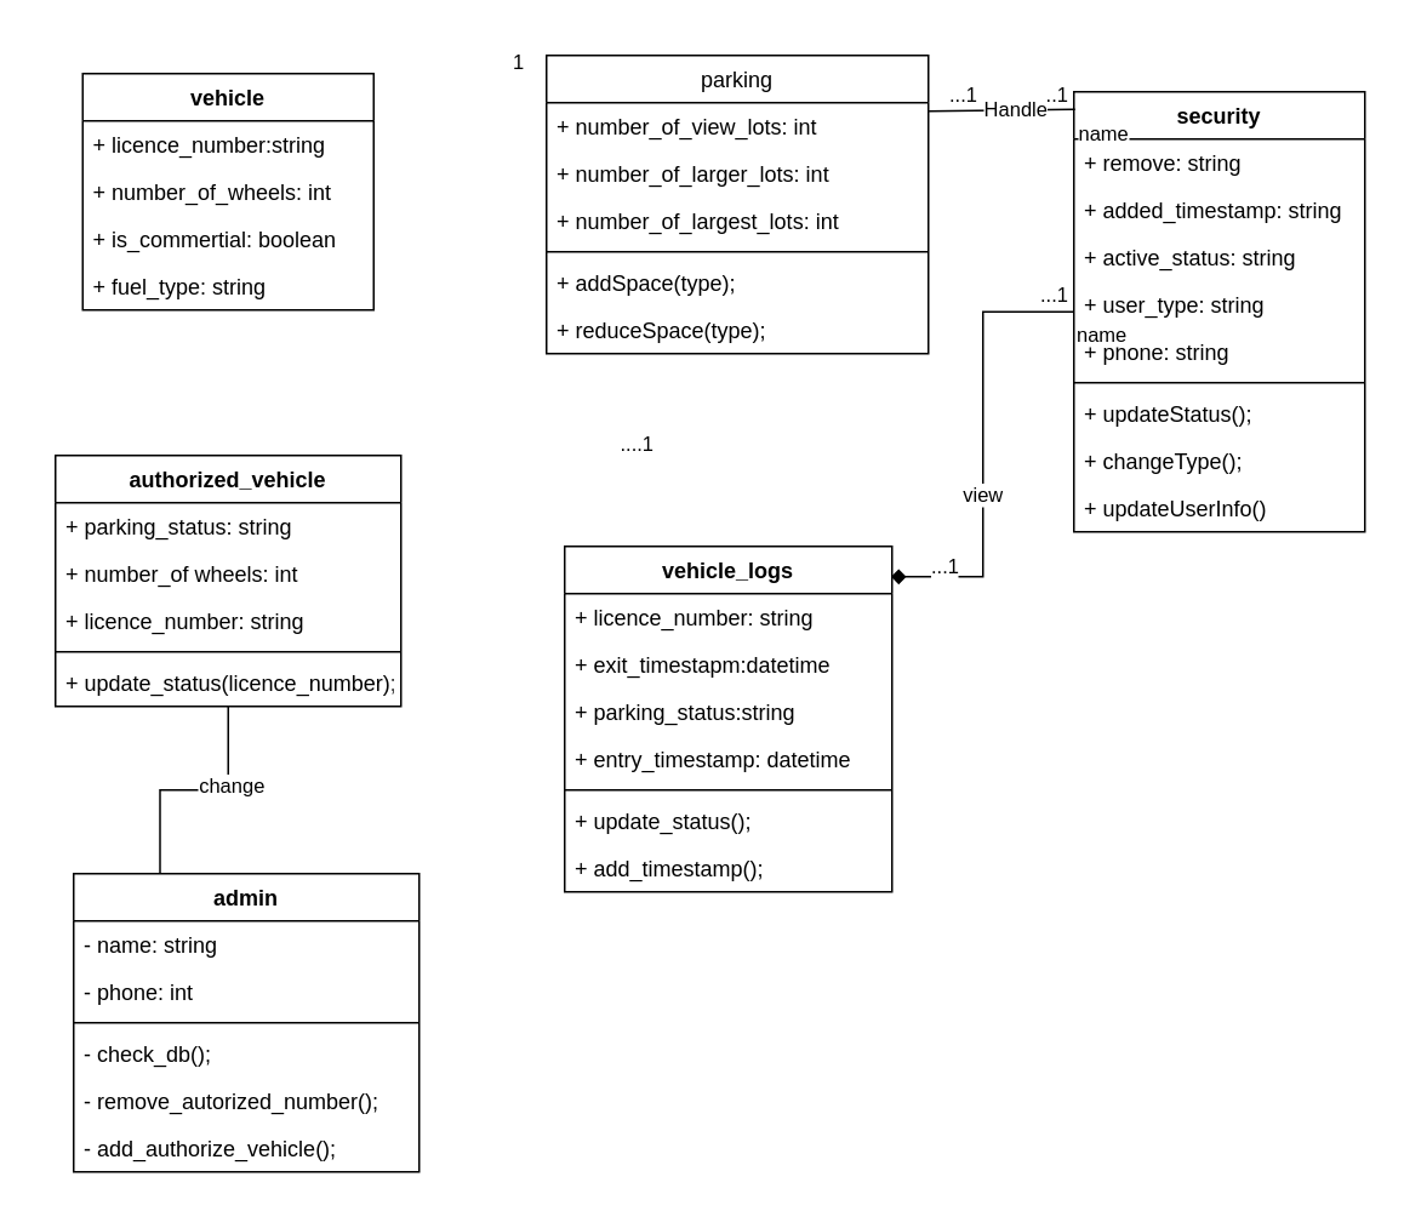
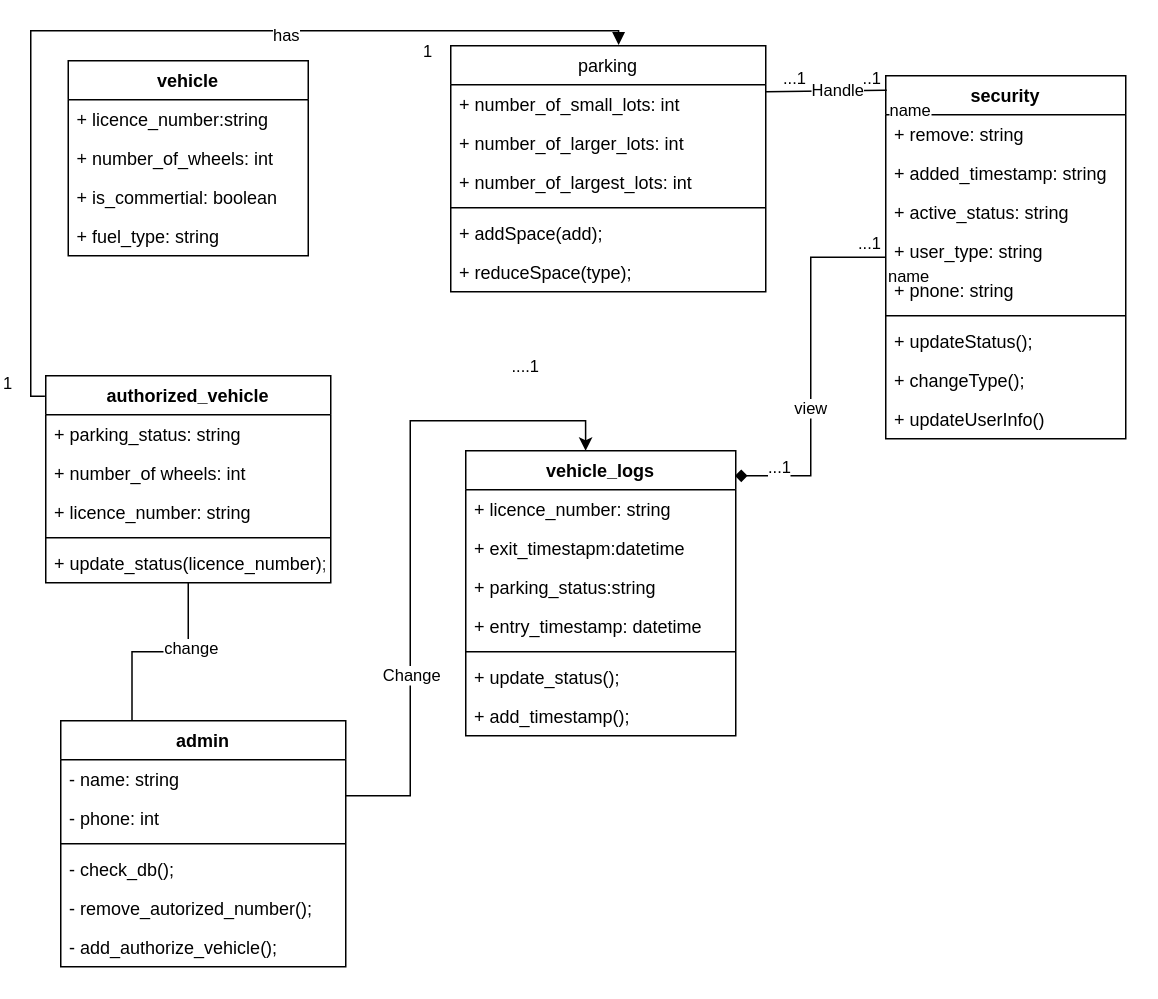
+ <mxCell id="47" value="has" style="endArrow=block;endFill=1;html=1;edgeStyle=orthogonalEdgeStyle;align=left;verticalAlign=top;rounded=0;exitX=-0.003;exitY=0.099;exitDx=0;exitDy=0;entryX=0.533;entryY=-0.003;entryDx=0;entryDy=0;entryPerimeter=0;exitPerimeter=0;" parent="1" source="14" target="7" edge="1"><mxGeometry x="0.262" y="10" relative="1" as="geometry"><mxPoint x="170" y="20" as="sourcePoint" /><mxPoint x="330" y="20" as="targetPoint" /><mxPoint as="offset" /><Array as="points"><mxPoint x="20" y="264" /><mxPoint x="20" y="20" /><mxPoint x="412" y="20" /></Array></mxGeometry></mxCell>
+ <mxCell id="48" value="1" style="edgeLabel;resizable=0;html=1;align=left;verticalAlign=bottom;" parent="47" connectable="0" vertex="1"><mxGeometry x="-1" relative="1" as="geometry"><mxPoint x="-29" y="-1" as="offset" /></mxGeometry></mxCell>
- <mxCell id="8" value="+ number_of_view_lots: int" style="text;strokeColor=none;fillColor=none;align=left;verticalAlign=top;spacingLeft=4;spacingRight=4;overflow=hidden;rotatable=0;points=[[0,0.5],[1,0.5]];portConstraint=eastwest;" parent="7" vertex="1"><mxGeometry y="26" width="210" height="26" as="geometry" /></mxCell>
+ <mxCell id="8" value="+ number_of_small_lots: int" style="text;strokeColor=none;fillColor=none;align=left;verticalAlign=top;spacingLeft=4;spacingRight=4;overflow=hidden;rotatable=0;points=[[0,0.5],[1,0.5]];portConstraint=eastwest;" parent="7" vertex="1"><mxGeometry y="26" width="210" height="26" as="geometry" /></mxCell>
- <mxCell id="12" value="+ addSpace(type);" style="text;strokeColor=none;fillColor=none;align=left;verticalAlign=top;spacingLeft=4;spacingRight=4;overflow=hidden;rotatable=0;points=[[0,0.5],[1,0.5]];portConstraint=eastwest;" parent="7" vertex="1"><mxGeometry y="112" width="210" height="26" as="geometry" /></mxCell>
+ <mxCell id="12" value="+ addSpace(add);" style="text;strokeColor=none;fillColor=none;align=left;verticalAlign=top;spacingLeft=4;spacingRight=4;overflow=hidden;rotatable=0;points=[[0,0.5],[1,0.5]];portConstraint=eastwest;" parent="7" vertex="1"><mxGeometry y="112" width="210" height="26" as="geometry" /></mxCell>
+ <mxCell id="30" style="edgeStyle=orthogonalEdgeStyle;rounded=0;orthogonalLoop=1;jettySize=auto;html=1;entryX=0.444;entryY=0;entryDx=0;entryDy=0;entryPerimeter=0;" parent="1" source="32" target="39" edge="1"><mxGeometry relative="1" as="geometry"><Array as="points"><mxPoint x="273" y="530" /><mxPoint x="273" y="280" /><mxPoint x="390" y="280" /></Array></mxGeometry></mxCell>
+ <mxCell id="31" value="Change" style="edgeLabel;html=1;align=center;verticalAlign=middle;resizable=0;points=[];" parent="30" vertex="1" connectable="0"><mxGeometry x="-0.421" relative="1" as="geometry"><mxPoint as="offset" /></mxGeometry></mxCell>
